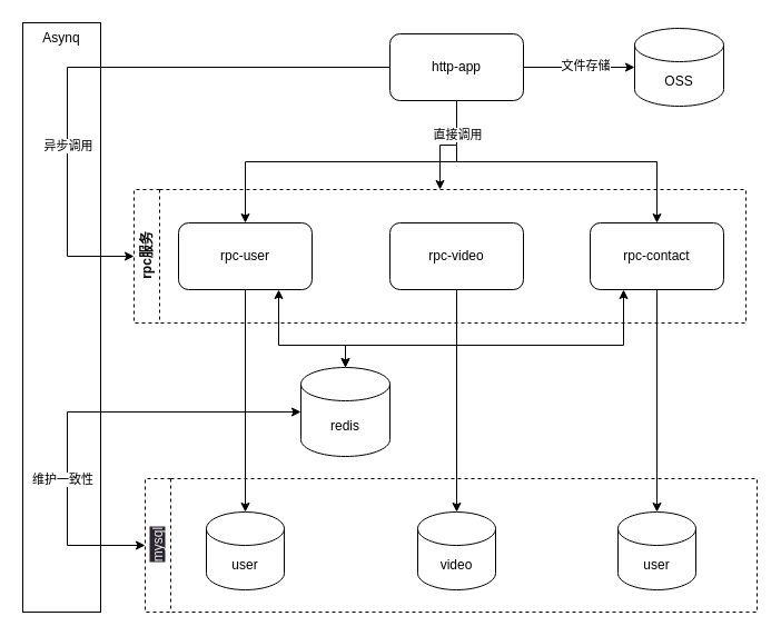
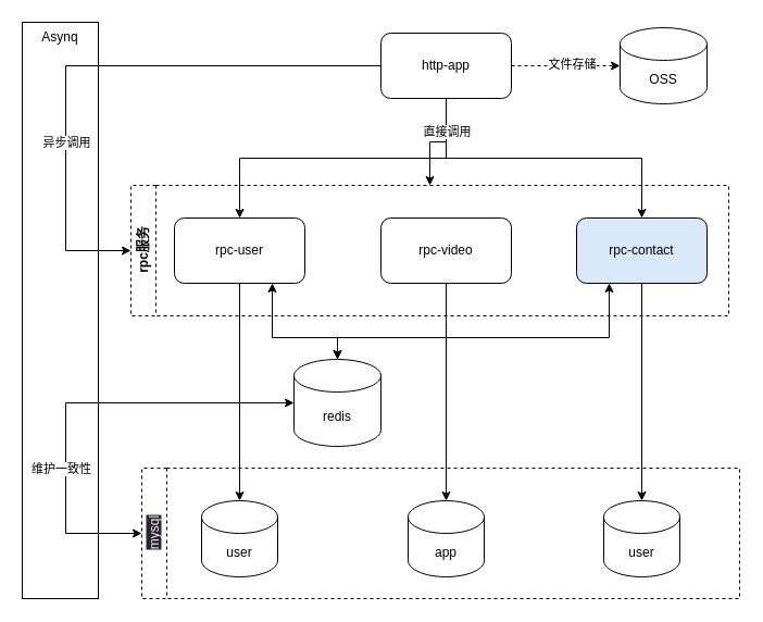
- <mxCell id="9" style="edgeStyle=orthogonalEdgeStyle;rounded=0;orthogonalLoop=1;jettySize=auto;html=1;exitX=1;exitY=0.5;exitDx=0;exitDy=0;entryX=0;entryY=0.5;entryDx=0;entryDy=0;entryPerimeter=0;startArrow=none;startFill=0;" edge="1" parent="1" source="11" target="28"><mxGeometry relative="1" as="geometry" /></mxCell>
+ <mxCell id="9" style="edgeStyle=orthogonalEdgeStyle;rounded=0;orthogonalLoop=1;jettySize=auto;html=1;exitX=1;exitY=0.5;exitDx=0;exitDy=0;entryX=0;entryY=0.5;entryDx=0;entryDy=0;entryPerimeter=0;startArrow=none;startFill=0;dashed=1;" edge="1" parent="1" source="11" target="28"><mxGeometry relative="1" as="geometry" /></mxCell>
- <mxCell id="19" value="rpc-contact" style="rounded=1;whiteSpace=wrap;html=1;" vertex="1" parent="1"><mxGeometry x="530" y="200" width="120" height="60" as="geometry" /></mxCell>
+ <mxCell id="19" value="rpc-contact" style="rounded=1;whiteSpace=wrap;html=1;fillColor=#dae8fc;" vertex="1" parent="1"><mxGeometry x="530" y="200" width="120" height="60" as="geometry" /></mxCell>
- <mxCell id="22" value="video" style="shape=cylinder3;whiteSpace=wrap;html=1;boundedLbl=1;backgroundOutline=1;size=15;" vertex="1" parent="20"><mxGeometry x="245" y="30" width="70" height="70" as="geometry" /></mxCell>
+ <mxCell id="22" value="app" style="shape=cylinder3;whiteSpace=wrap;html=1;boundedLbl=1;backgroundOutline=1;size=15;" vertex="1" parent="20"><mxGeometry x="245" y="30" width="70" height="70" as="geometry" /></mxCell>
